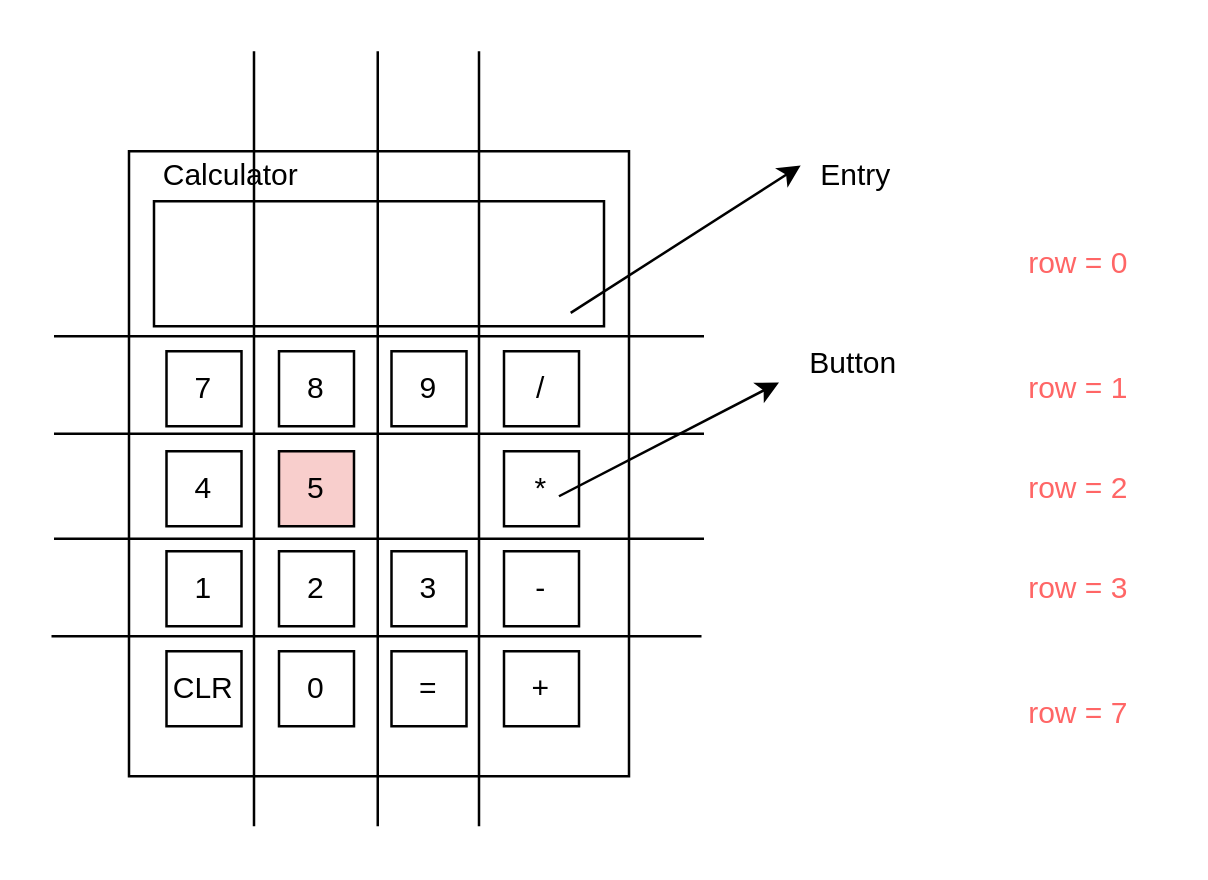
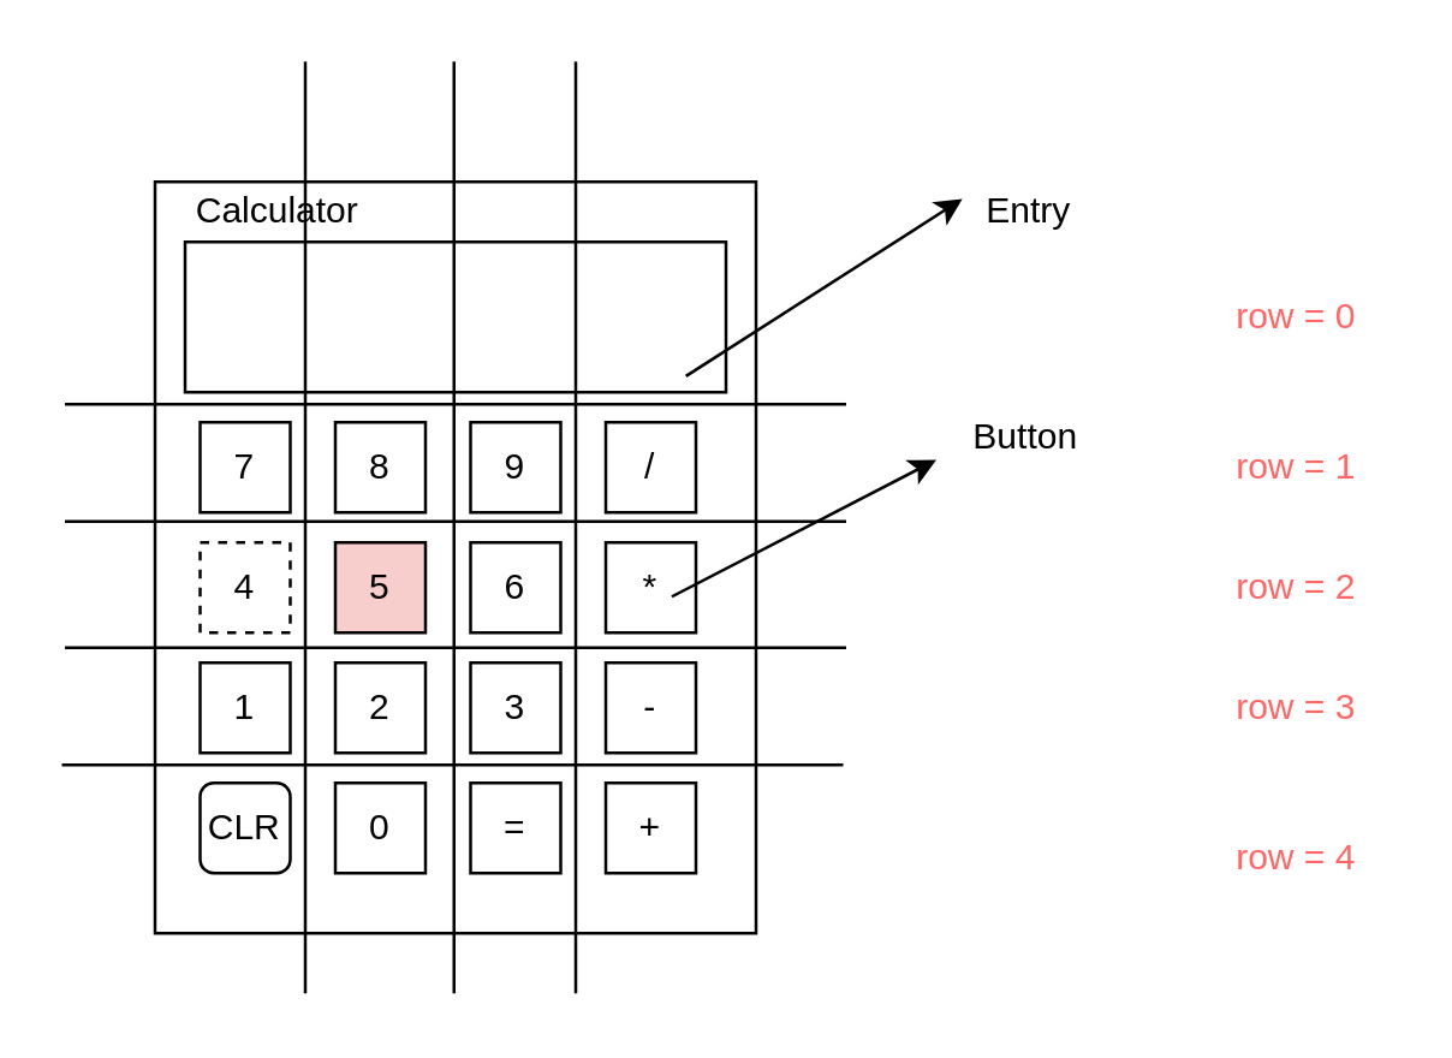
- <mxCell id="8" value="4" style="whiteSpace=wrap;html=1;aspect=fixed;" vertex="1" parent="1"><mxGeometry x="66" y="180" width="30" height="30" as="geometry" /></mxCell>
+ <mxCell id="8" value="4" style="whiteSpace=wrap;html=1;aspect=fixed;dashed=1;" vertex="1" parent="1"><mxGeometry x="66" y="180" width="30" height="30" as="geometry" /></mxCell>
+ <mxCell id="10" value="6" style="whiteSpace=wrap;html=1;aspect=fixed;" vertex="1" parent="1"><mxGeometry x="156" y="180" width="30" height="30" as="geometry" /></mxCell>
- <mxCell id="16" value="CLR" style="whiteSpace=wrap;html=1;aspect=fixed;" vertex="1" parent="1"><mxGeometry x="66" y="260" width="30" height="30" as="geometry" /></mxCell>
+ <mxCell id="16" value="CLR" style="whiteSpace=wrap;html=1;aspect=fixed;rounded=1;" vertex="1" parent="1"><mxGeometry x="66" y="260" width="30" height="30" as="geometry" /></mxCell>
- <mxCell id="35" value="row = 7" style="text;html=1;align=center;verticalAlign=middle;whiteSpace=wrap;rounded=0;fontColor=#FF6666;" vertex="1" parent="1"><mxGeometry x="401" y="270" width="60" height="30" as="geometry" /></mxCell>
+ <mxCell id="35" value="row = 4" style="text;html=1;align=center;verticalAlign=middle;whiteSpace=wrap;rounded=0;fontColor=#FF6666;" vertex="1" parent="1"><mxGeometry x="401" y="270" width="60" height="30" as="geometry" /></mxCell>
